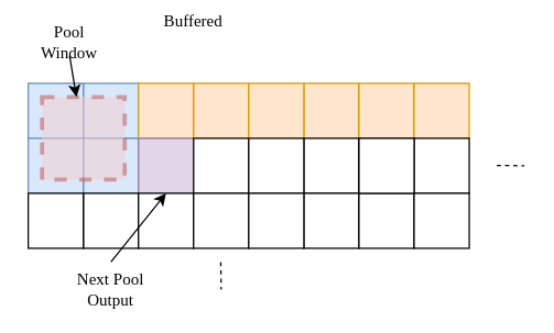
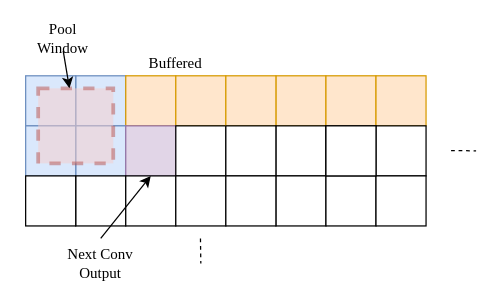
- <mxCell id="30" value="Buffered" style="text;html=1;strokeColor=none;fillColor=none;align=center;verticalAlign=middle;whiteSpace=wrap;rounded=0;dashed=1;opacity=50;fontFamily=Times;" vertex="1" parent="1"><mxGeometry x="110" y="5" width="60" height="20" as="geometry" /></mxCell>
+ <mxCell id="30" value="Buffered" style="text;html=1;strokeColor=none;fillColor=none;align=center;verticalAlign=middle;whiteSpace=wrap;rounded=0;dashed=1;opacity=50;fontFamily=Times;" vertex="1" parent="1"><mxGeometry x="110" y="40" width="60" height="20" as="geometry" /></mxCell>
- <mxCell id="32" value="Next Pool Output" style="text;html=1;strokeColor=none;fillColor=none;align=center;verticalAlign=middle;whiteSpace=wrap;rounded=0;dashed=1;opacity=50;fontFamily=Times;" vertex="1" parent="1"><mxGeometry x="50" y="200" width="60" height="20" as="geometry" /></mxCell>
+ <mxCell id="32" value="Next Conv Output" style="text;html=1;strokeColor=none;fillColor=none;align=center;verticalAlign=middle;whiteSpace=wrap;rounded=0;dashed=1;opacity=50;fontFamily=Times;" vertex="1" parent="1"><mxGeometry x="50" y="200" width="60" height="20" as="geometry" /></mxCell>
